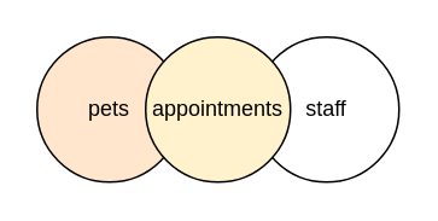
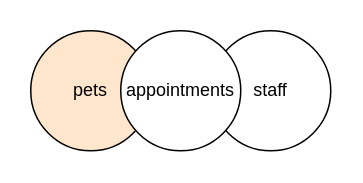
- <mxCell id="4" value="appointments" style="ellipse;whiteSpace=wrap;html=1;fillColor=#fff2cc;" vertex="1" parent="1"><mxGeometry x="80" y="20" width="80" height="80" as="geometry" /></mxCell>
+ <mxCell id="4" value="appointments" style="ellipse;whiteSpace=wrap;html=1;" vertex="1" parent="1"><mxGeometry x="80" y="20" width="80" height="80" as="geometry" /></mxCell>
